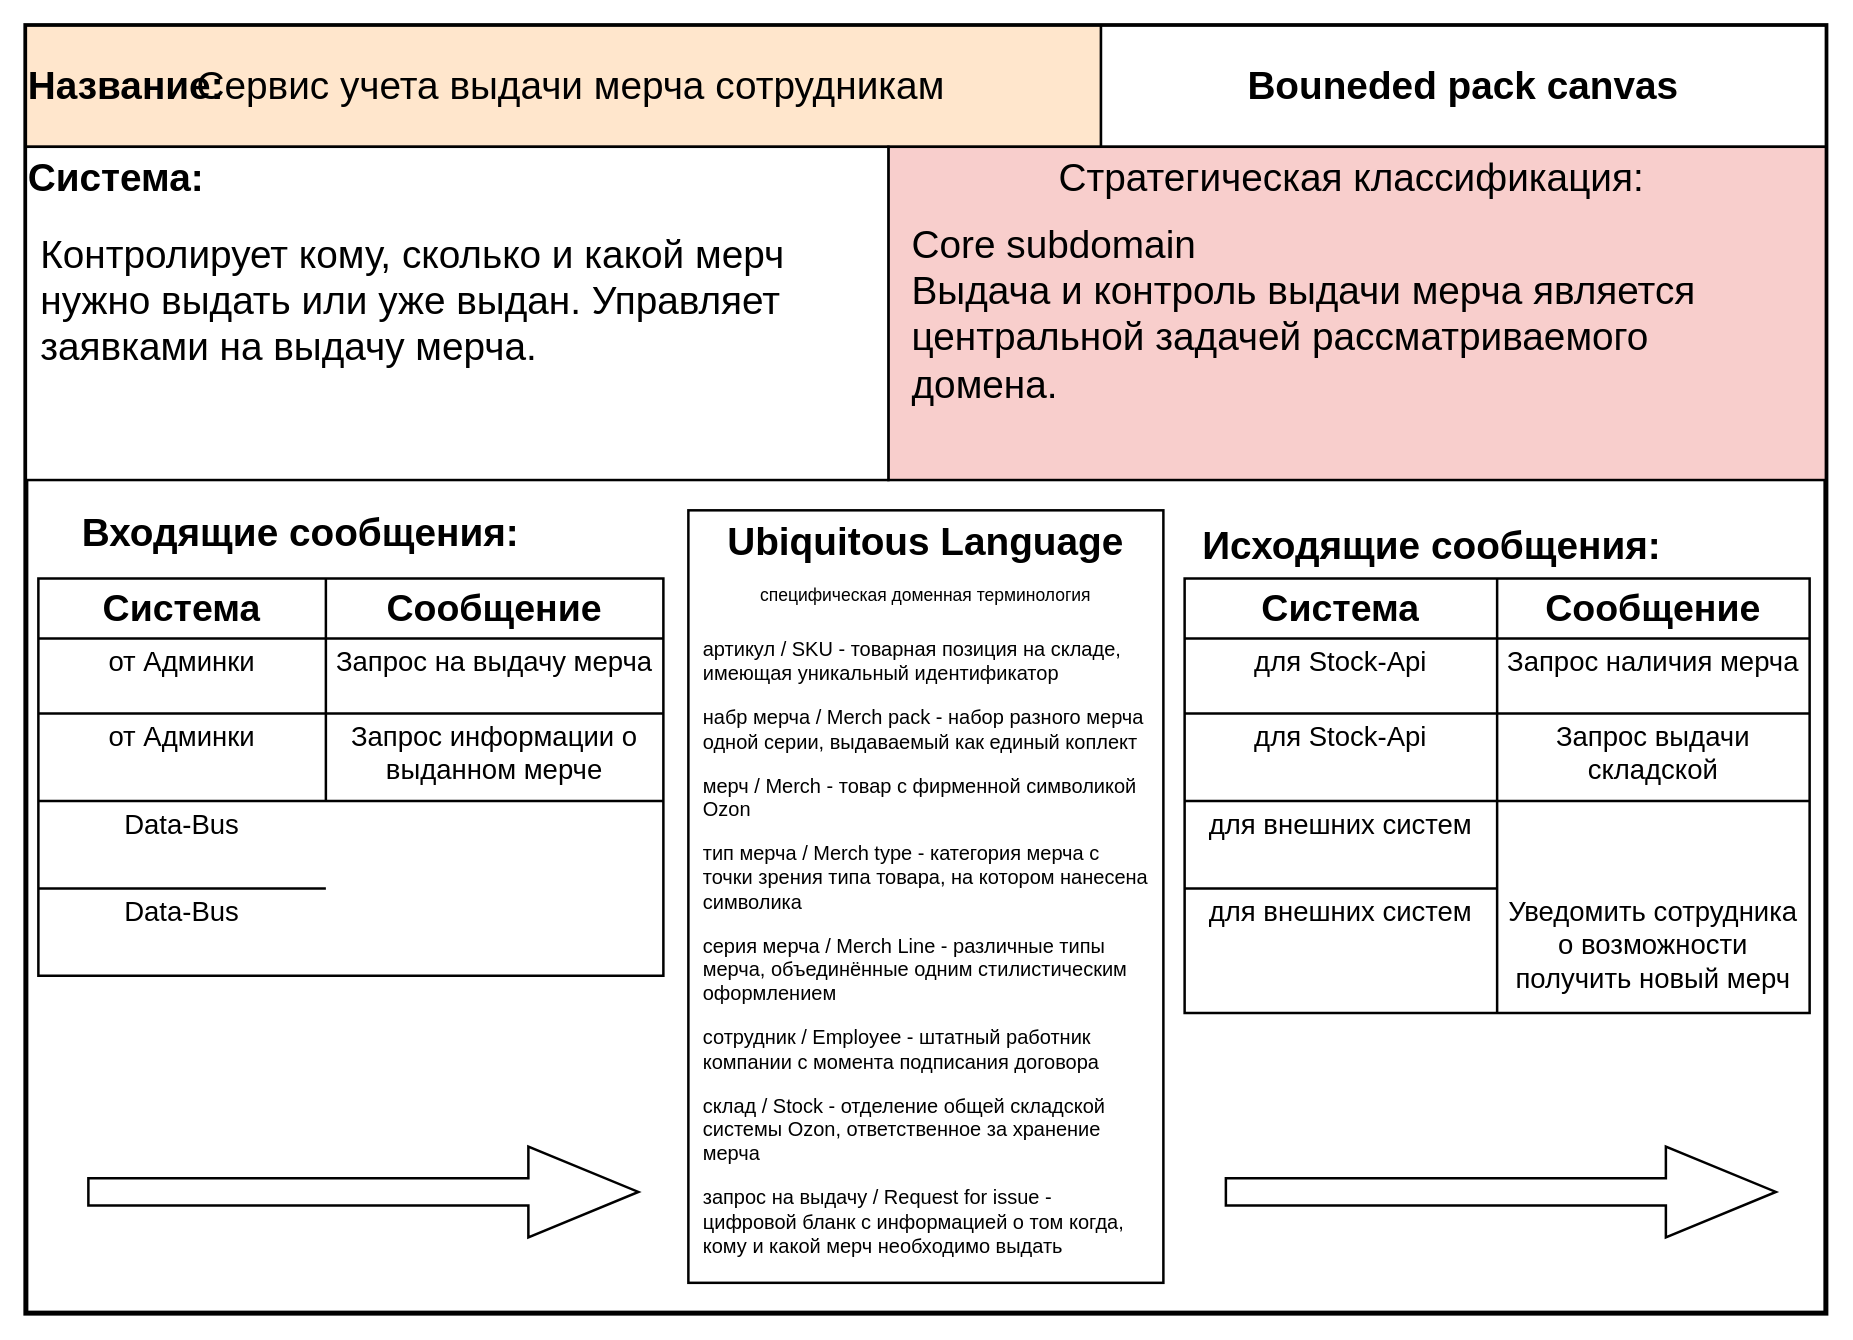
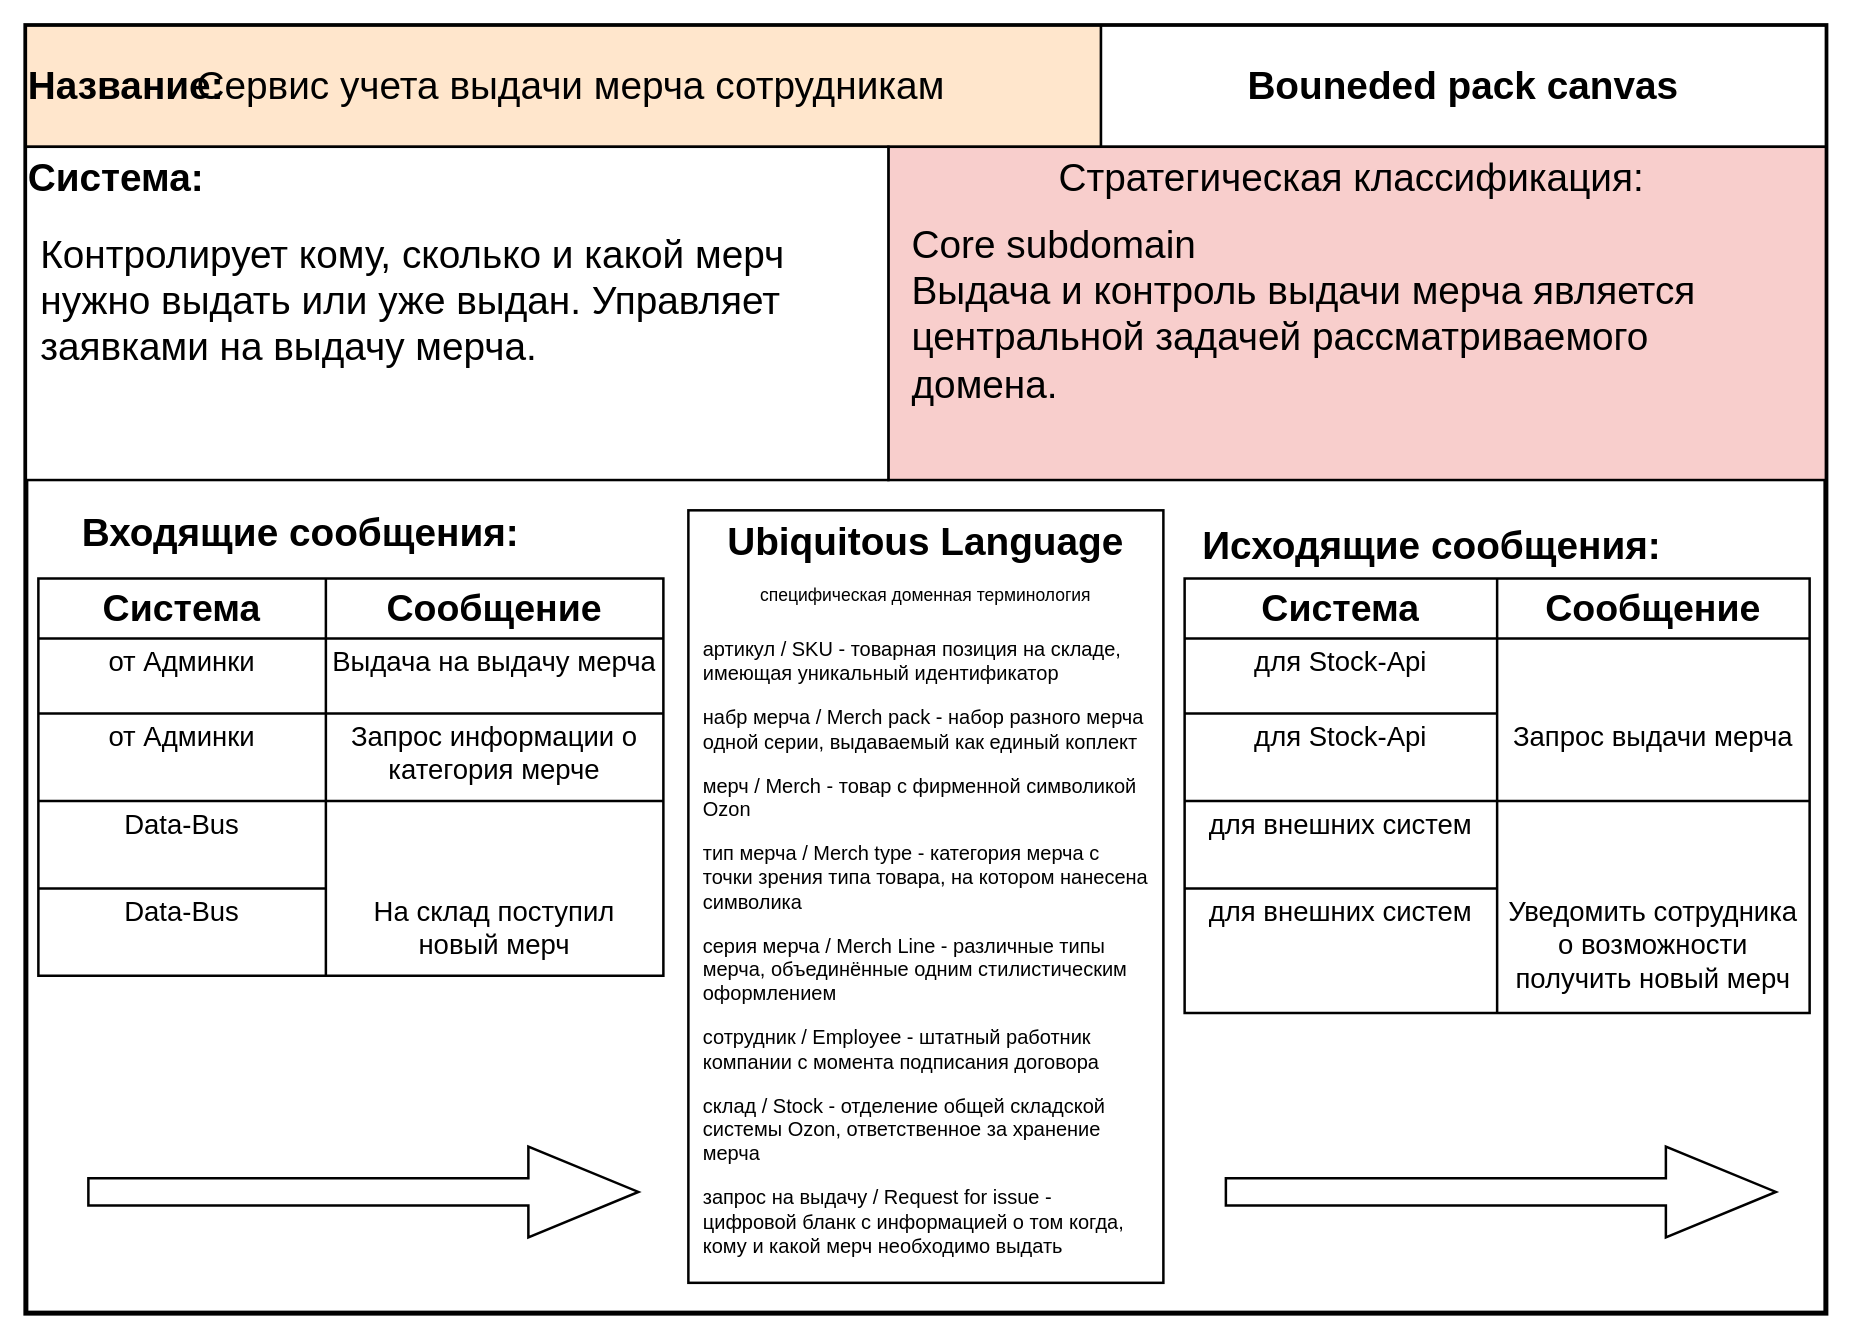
- <mxCell id="15" value="Запрос на выдачу мерча" style="shape=partialRectangle;html=1;whiteSpace=wrap;connectable=0;fillColor=none;top=0;left=0;bottom=0;right=0;overflow=hidden;pointerEvents=1;rounded=0;shadow=0;glass=0;sketch=0;fontSize=22;strokeColor=default;strokeWidth=2;align=center;verticalAlign=top;" parent="13" vertex="1"><mxGeometry x="230" width="270" height="60" as="geometry"><mxRectangle width="270" height="60" as="alternateBounds" /></mxGeometry></mxCell>
+ <mxCell id="15" value="Выдача на выдачу мерча" style="shape=partialRectangle;html=1;whiteSpace=wrap;connectable=0;fillColor=none;top=0;left=0;bottom=0;right=0;overflow=hidden;pointerEvents=1;rounded=0;shadow=0;glass=0;sketch=0;fontSize=22;strokeColor=default;strokeWidth=2;align=center;verticalAlign=top;" parent="13" vertex="1"><mxGeometry x="230" width="270" height="60" as="geometry"><mxRectangle width="270" height="60" as="alternateBounds" /></mxGeometry></mxCell>
- <mxCell id="30" value="Запрос наличия мерча" style="shape=partialRectangle;html=1;whiteSpace=wrap;connectable=0;fillColor=none;top=0;left=0;bottom=0;right=0;overflow=hidden;pointerEvents=1;rounded=0;shadow=0;glass=0;sketch=0;fontSize=22;strokeColor=default;strokeWidth=2;align=center;verticalAlign=top;" parent="28" vertex="1"><mxGeometry x="250" width="250" height="60" as="geometry"><mxRectangle width="250" height="60" as="alternateBounds" /></mxGeometry></mxCell>
- <mxCell id="18" value="Запрос информации о выданном мерче" style="shape=partialRectangle;html=1;whiteSpace=wrap;connectable=0;fillColor=none;top=0;left=0;bottom=0;right=0;overflow=hidden;pointerEvents=1;rounded=0;shadow=0;glass=0;sketch=0;fontSize=22;strokeColor=default;strokeWidth=2;align=center;verticalAlign=top;" parent="16" vertex="1"><mxGeometry x="230" width="270" height="70" as="geometry"><mxRectangle width="270" height="70" as="alternateBounds" /></mxGeometry></mxCell>
+ <mxCell id="18" value="Запрос информации о категория мерче" style="shape=partialRectangle;html=1;whiteSpace=wrap;connectable=0;fillColor=none;top=0;left=0;bottom=0;right=0;overflow=hidden;pointerEvents=1;rounded=0;shadow=0;glass=0;sketch=0;fontSize=22;strokeColor=default;strokeWidth=2;align=center;verticalAlign=top;" parent="16" vertex="1"><mxGeometry x="230" width="270" height="70" as="geometry"><mxRectangle width="270" height="70" as="alternateBounds" /></mxGeometry></mxCell>
- <mxCell id="33" value="Запрос выдачи складской" style="shape=partialRectangle;html=1;whiteSpace=wrap;connectable=0;fillColor=none;top=0;left=0;bottom=0;right=0;overflow=hidden;pointerEvents=1;rounded=0;shadow=0;glass=0;sketch=0;fontSize=22;strokeColor=default;strokeWidth=2;align=center;verticalAlign=top;" parent="31" vertex="1"><mxGeometry x="250" width="250" height="70" as="geometry"><mxRectangle width="250" height="70" as="alternateBounds" /></mxGeometry></mxCell>
+ <mxCell id="33" value="Запрос выдачи мерча" style="shape=partialRectangle;html=1;whiteSpace=wrap;connectable=0;fillColor=none;top=0;left=0;bottom=0;right=0;overflow=hidden;pointerEvents=1;rounded=0;shadow=0;glass=0;sketch=0;fontSize=22;strokeColor=default;strokeWidth=2;align=center;verticalAlign=top;" parent="31" vertex="1"><mxGeometry x="250" width="250" height="70" as="geometry"><mxRectangle width="250" height="70" as="alternateBounds" /></mxGeometry></mxCell>
+ <mxCell id="23" value="На склад поступил &lt;br&gt;новый мерч" style="shape=partialRectangle;html=1;whiteSpace=wrap;connectable=0;fillColor=none;top=0;left=0;bottom=0;right=0;overflow=hidden;pointerEvents=1;rounded=0;shadow=0;glass=0;sketch=0;fontSize=22;strokeColor=default;strokeWidth=2;align=center;verticalAlign=top;" parent="21" vertex="1"><mxGeometry x="230" width="270" height="70" as="geometry"><mxRectangle width="270" height="70" as="alternateBounds" /></mxGeometry></mxCell>
